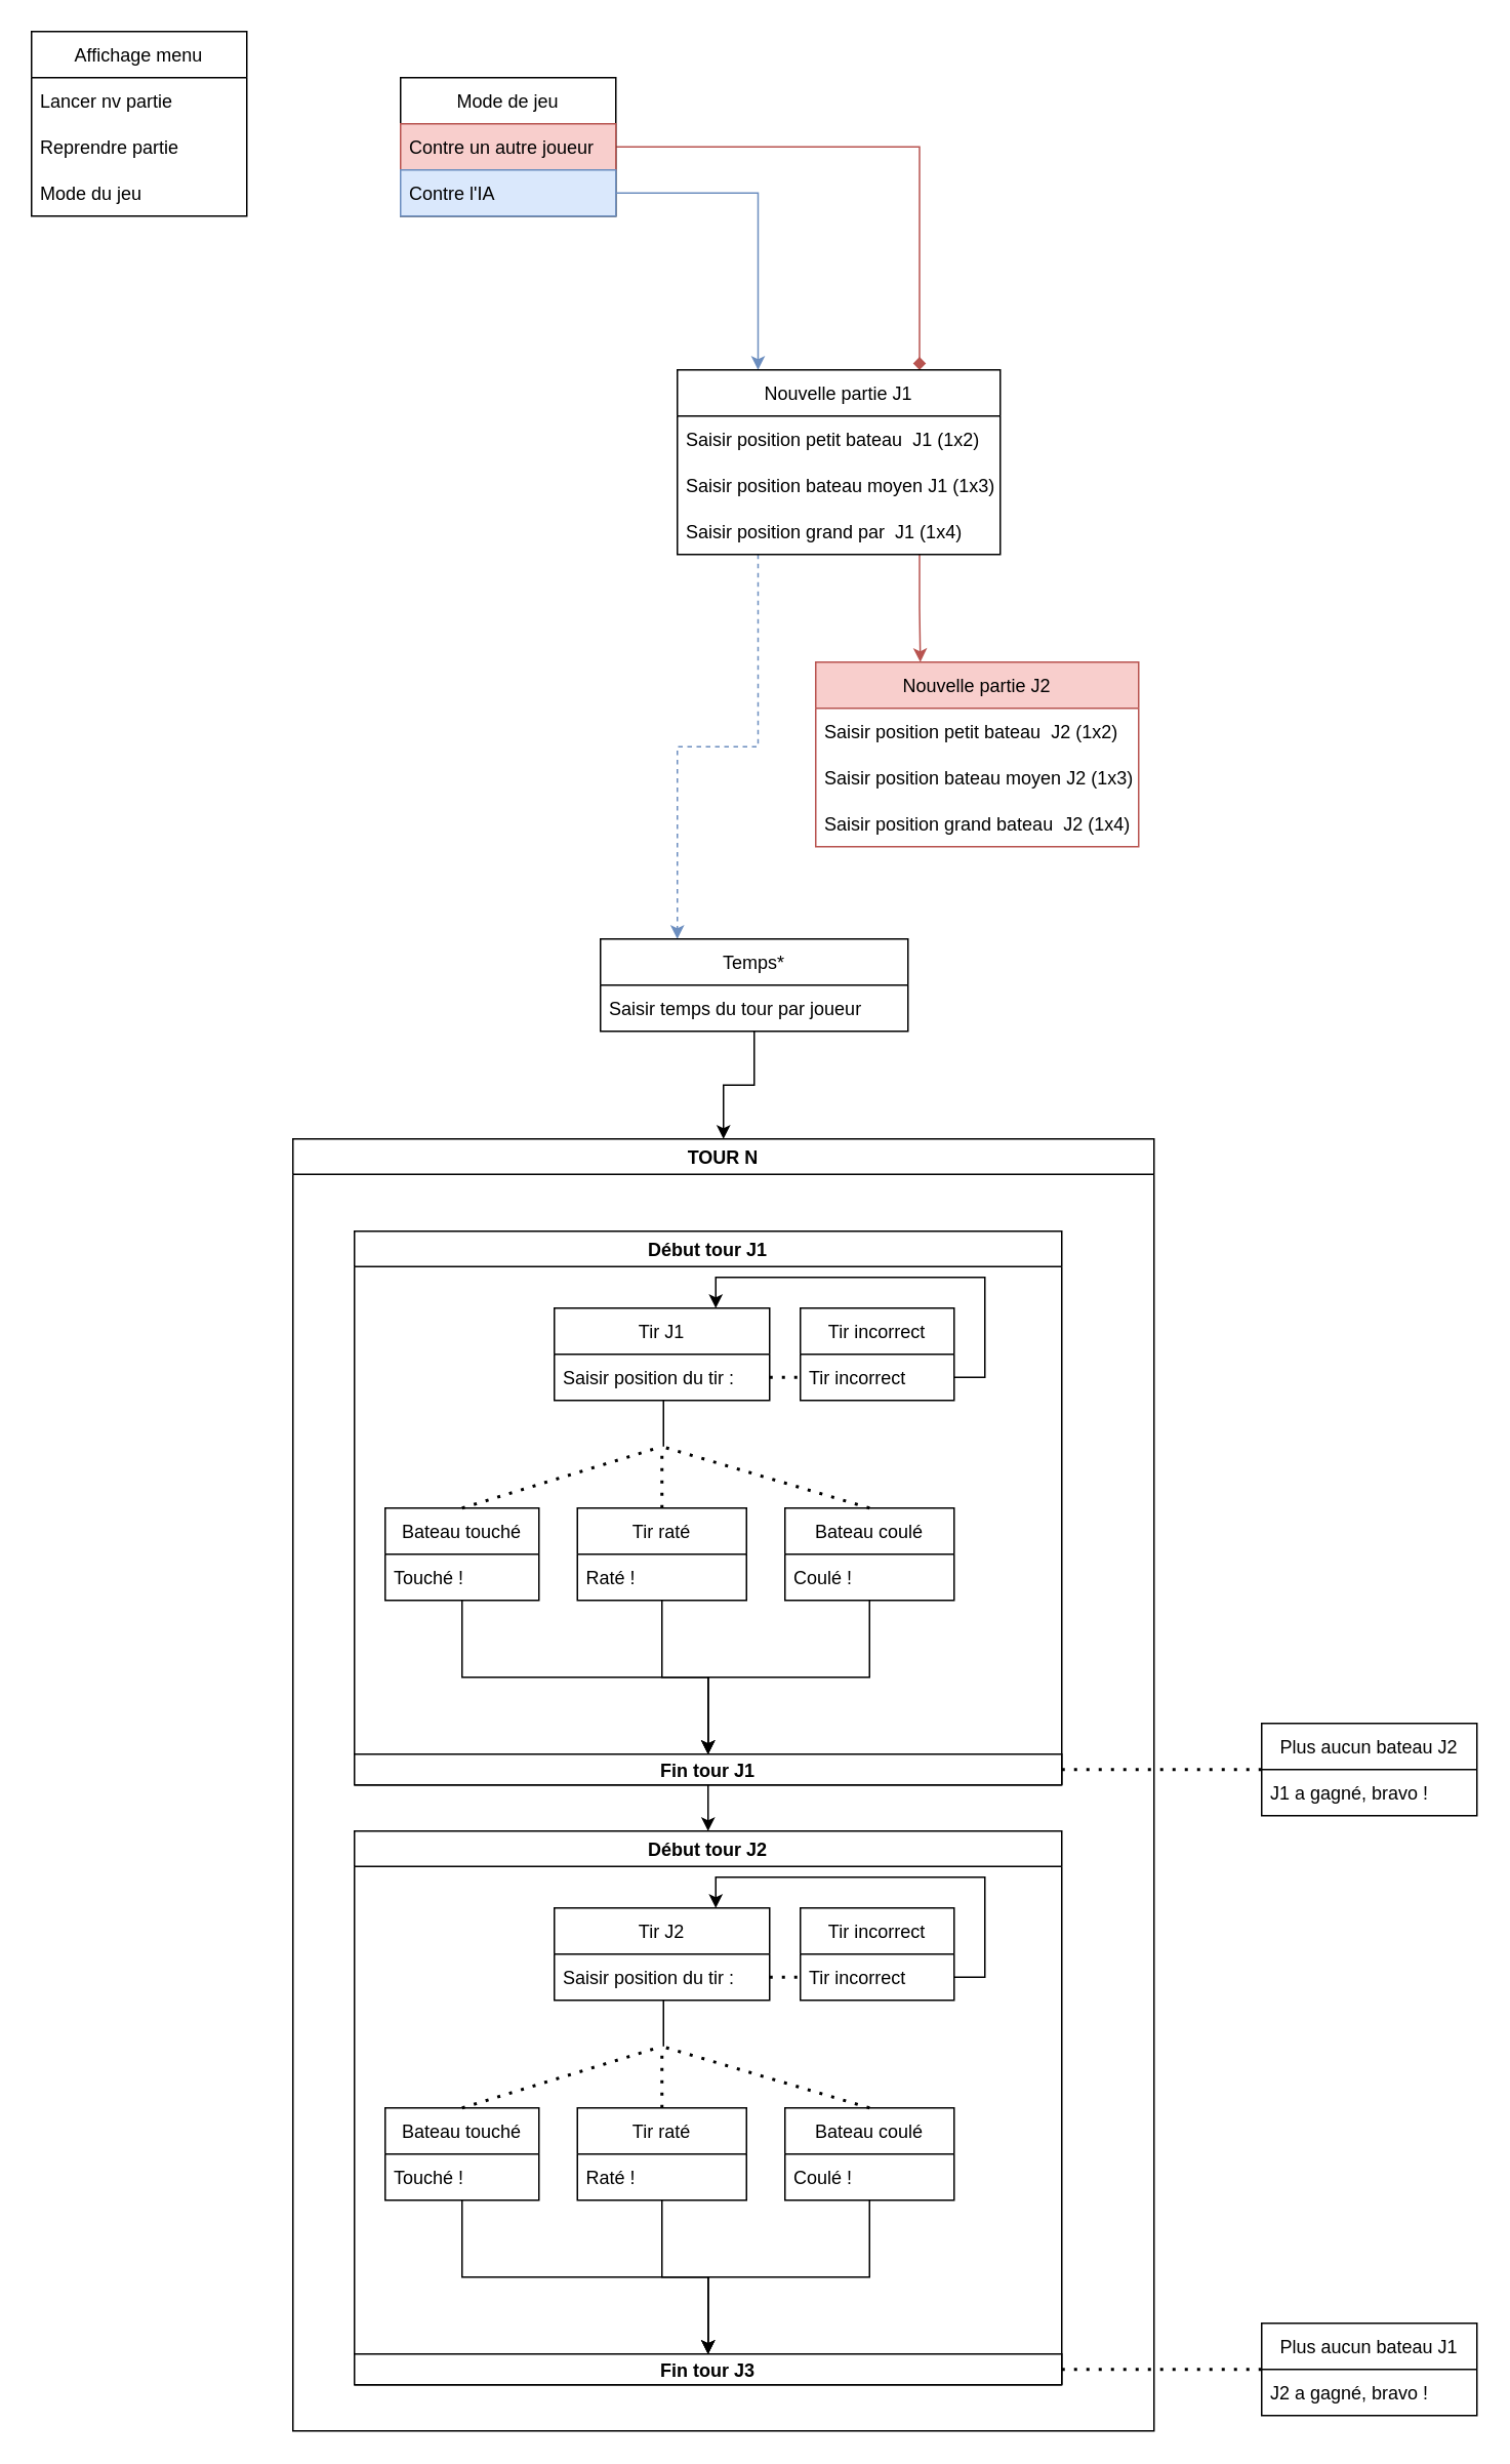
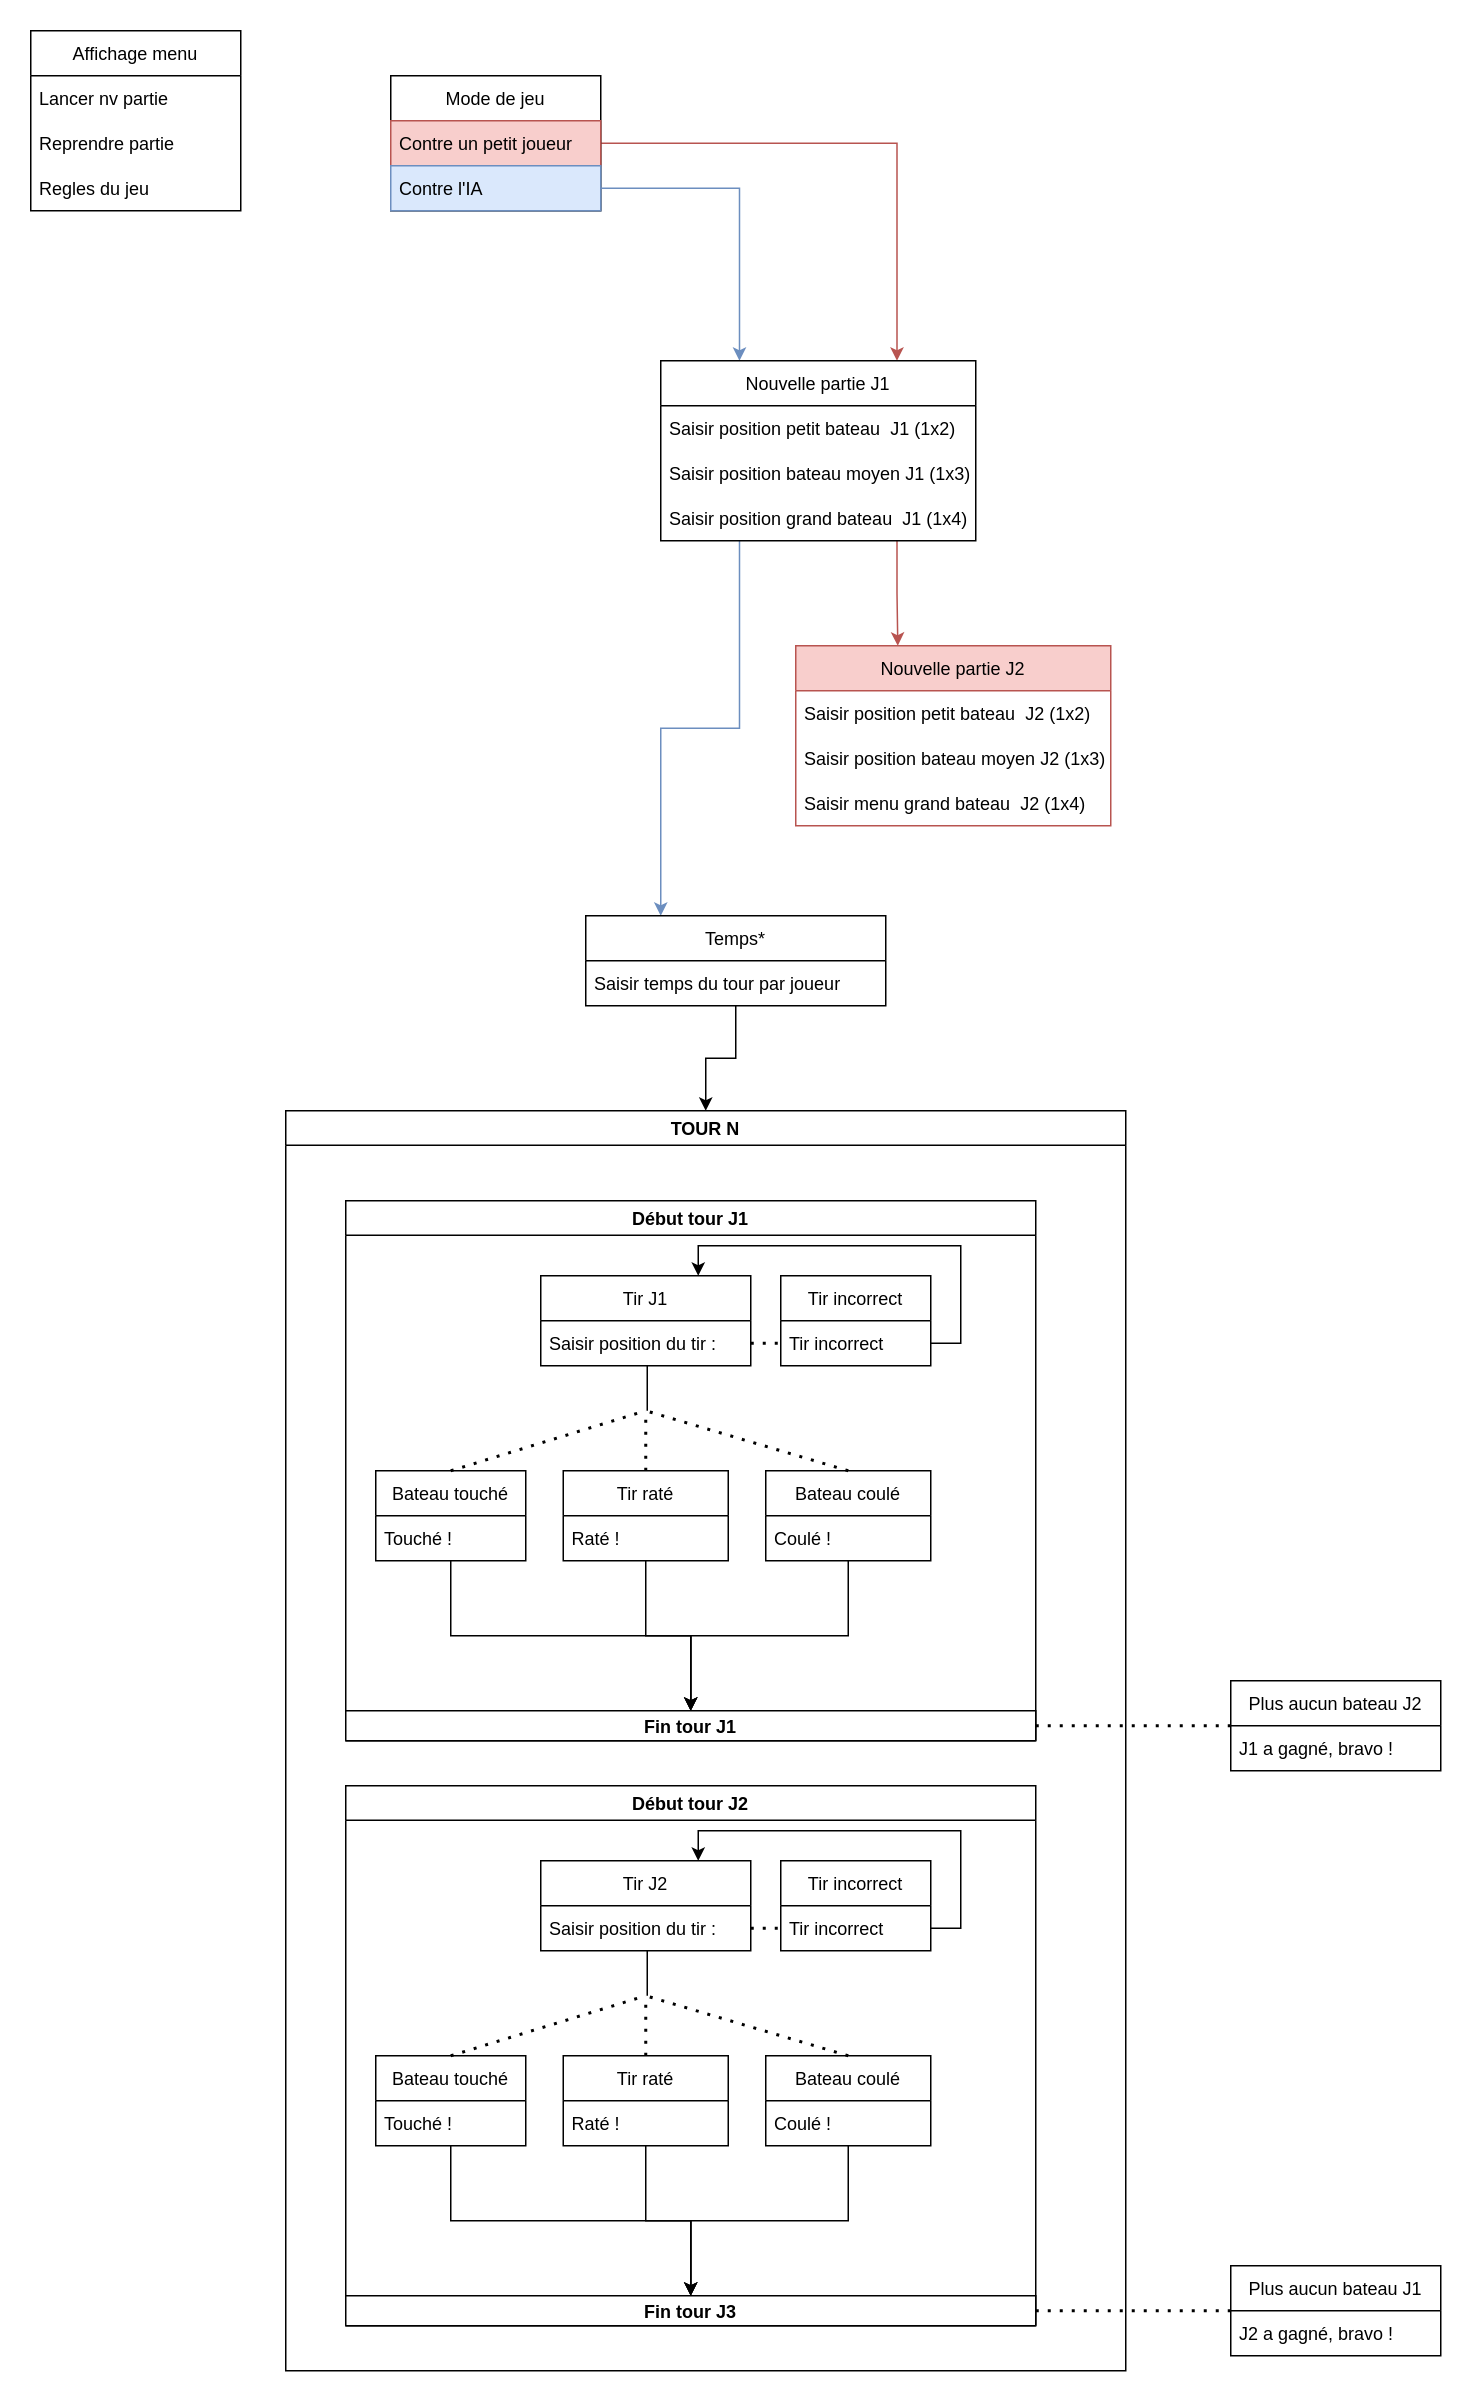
- <mxCell id="8" value="Contre un autre joueur" style="text;strokeColor=#b85450;fillColor=#f8cecc;align=left;verticalAlign=middle;spacingLeft=4;spacingRight=4;overflow=hidden;points=[[0,0.5],[1,0.5]];portConstraint=eastwest;rotatable=0;" vertex="1" parent="7"><mxGeometry y="30" width="140" height="30" as="geometry" /></mxCell>
+ <mxCell id="8" value="Contre un petit joueur" style="text;strokeColor=#b85450;fillColor=#f8cecc;align=left;verticalAlign=middle;spacingLeft=4;spacingRight=4;overflow=hidden;points=[[0,0.5],[1,0.5]];portConstraint=eastwest;rotatable=0;" vertex="1" parent="7"><mxGeometry y="30" width="140" height="30" as="geometry" /></mxCell>
- <mxCell id="5" value="Mode du jeu" style="text;strokeColor=none;fillColor=none;align=left;verticalAlign=middle;spacingLeft=4;spacingRight=4;overflow=hidden;points=[[0,0.5],[1,0.5]];portConstraint=eastwest;rotatable=0;" vertex="1" parent="2"><mxGeometry y="90" width="140" height="30" as="geometry" /></mxCell>
+ <mxCell id="5" value="Regles du jeu" style="text;strokeColor=none;fillColor=none;align=left;verticalAlign=middle;spacingLeft=4;spacingRight=4;overflow=hidden;points=[[0,0.5],[1,0.5]];portConstraint=eastwest;rotatable=0;" vertex="1" parent="2"><mxGeometry y="90" width="140" height="30" as="geometry" /></mxCell>
- <mxCell id="6" style="edgeStyle=orthogonalEdgeStyle;rounded=0;orthogonalLoop=1;jettySize=auto;html=1;exitX=1;exitY=0.5;exitDx=0;exitDy=0;entryX=0.75;entryY=0;entryDx=0;entryDy=0;fillColor=#f8cecc;strokeColor=#b85450;endArrow=diamond;" edge="1" parent="1" source="7" target="13"><mxGeometry relative="1" as="geometry"><mxPoint x="680" y="270" as="targetPoint" /></mxGeometry></mxCell>
+ <mxCell id="6" style="edgeStyle=orthogonalEdgeStyle;rounded=0;orthogonalLoop=1;jettySize=auto;html=1;exitX=1;exitY=0.5;exitDx=0;exitDy=0;entryX=0.75;entryY=0;entryDx=0;entryDy=0;fillColor=#f8cecc;strokeColor=#b85450;" edge="1" parent="1" source="7" target="13"><mxGeometry relative="1" as="geometry"><mxPoint x="680" y="270" as="targetPoint" /></mxGeometry></mxCell>
- <mxCell id="16" value="Saisir position grand par  J1 (1x4)" style="text;strokeColor=none;fillColor=none;align=left;verticalAlign=middle;spacingLeft=4;spacingRight=4;overflow=hidden;points=[[0,0.5],[1,0.5]];portConstraint=eastwest;rotatable=0;" vertex="1" parent="13"><mxGeometry y="90" width="210" height="30" as="geometry" /></mxCell>
+ <mxCell id="16" value="Saisir position grand bateau  J1 (1x4)" style="text;strokeColor=none;fillColor=none;align=left;verticalAlign=middle;spacingLeft=4;spacingRight=4;overflow=hidden;points=[[0,0.5],[1,0.5]];portConstraint=eastwest;rotatable=0;" vertex="1" parent="13"><mxGeometry y="90" width="210" height="30" as="geometry" /></mxCell>
- <mxCell id="12" style="edgeStyle=orthogonalEdgeStyle;rounded=0;orthogonalLoop=1;jettySize=auto;html=1;exitX=0.25;exitY=1;exitDx=0;exitDy=0;fillColor=#dae8fc;strokeColor=#6c8ebf;entryX=0.25;entryY=0;entryDx=0;entryDy=0;dashed=1;" edge="1" parent="1" source="13" target="22"><mxGeometry relative="1" as="geometry"><mxPoint x="220" y="430" as="targetPoint" /></mxGeometry></mxCell>
+ <mxCell id="12" style="edgeStyle=orthogonalEdgeStyle;rounded=0;orthogonalLoop=1;jettySize=auto;html=1;exitX=0.25;exitY=1;exitDx=0;exitDy=0;fillColor=#dae8fc;strokeColor=#6c8ebf;entryX=0.25;entryY=0;entryDx=0;entryDy=0;" edge="1" parent="1" source="13" target="22"><mxGeometry relative="1" as="geometry"><mxPoint x="220" y="430" as="targetPoint" /></mxGeometry></mxCell>
- <mxCell id="20" value="Saisir position grand bateau  J2 (1x4)" style="text;strokeColor=none;fillColor=none;align=left;verticalAlign=middle;spacingLeft=4;spacingRight=4;overflow=hidden;points=[[0,0.5],[1,0.5]];portConstraint=eastwest;rotatable=0;" vertex="1" parent="17"><mxGeometry y="90" width="210" height="30" as="geometry" /></mxCell>
+ <mxCell id="20" value="Saisir menu grand bateau  J2 (1x4)" style="text;strokeColor=none;fillColor=none;align=left;verticalAlign=middle;spacingLeft=4;spacingRight=4;overflow=hidden;points=[[0,0.5],[1,0.5]];portConstraint=eastwest;rotatable=0;" vertex="1" parent="17"><mxGeometry y="90" width="210" height="30" as="geometry" /></mxCell>
- <mxCell id="65" value="" style="endArrow=classic;html=1;rounded=0;exitX=0.5;exitY=1;exitDx=0;exitDy=0;entryX=0.5;entryY=0;entryDx=0;entryDy=0;" edge="1" parent="24" source="31" target="44"><mxGeometry width="50" height="50" relative="1" as="geometry"><mxPoint x="340" y="580" as="sourcePoint" /><mxPoint x="390" y="530" as="targetPoint" /></mxGeometry></mxCell>
